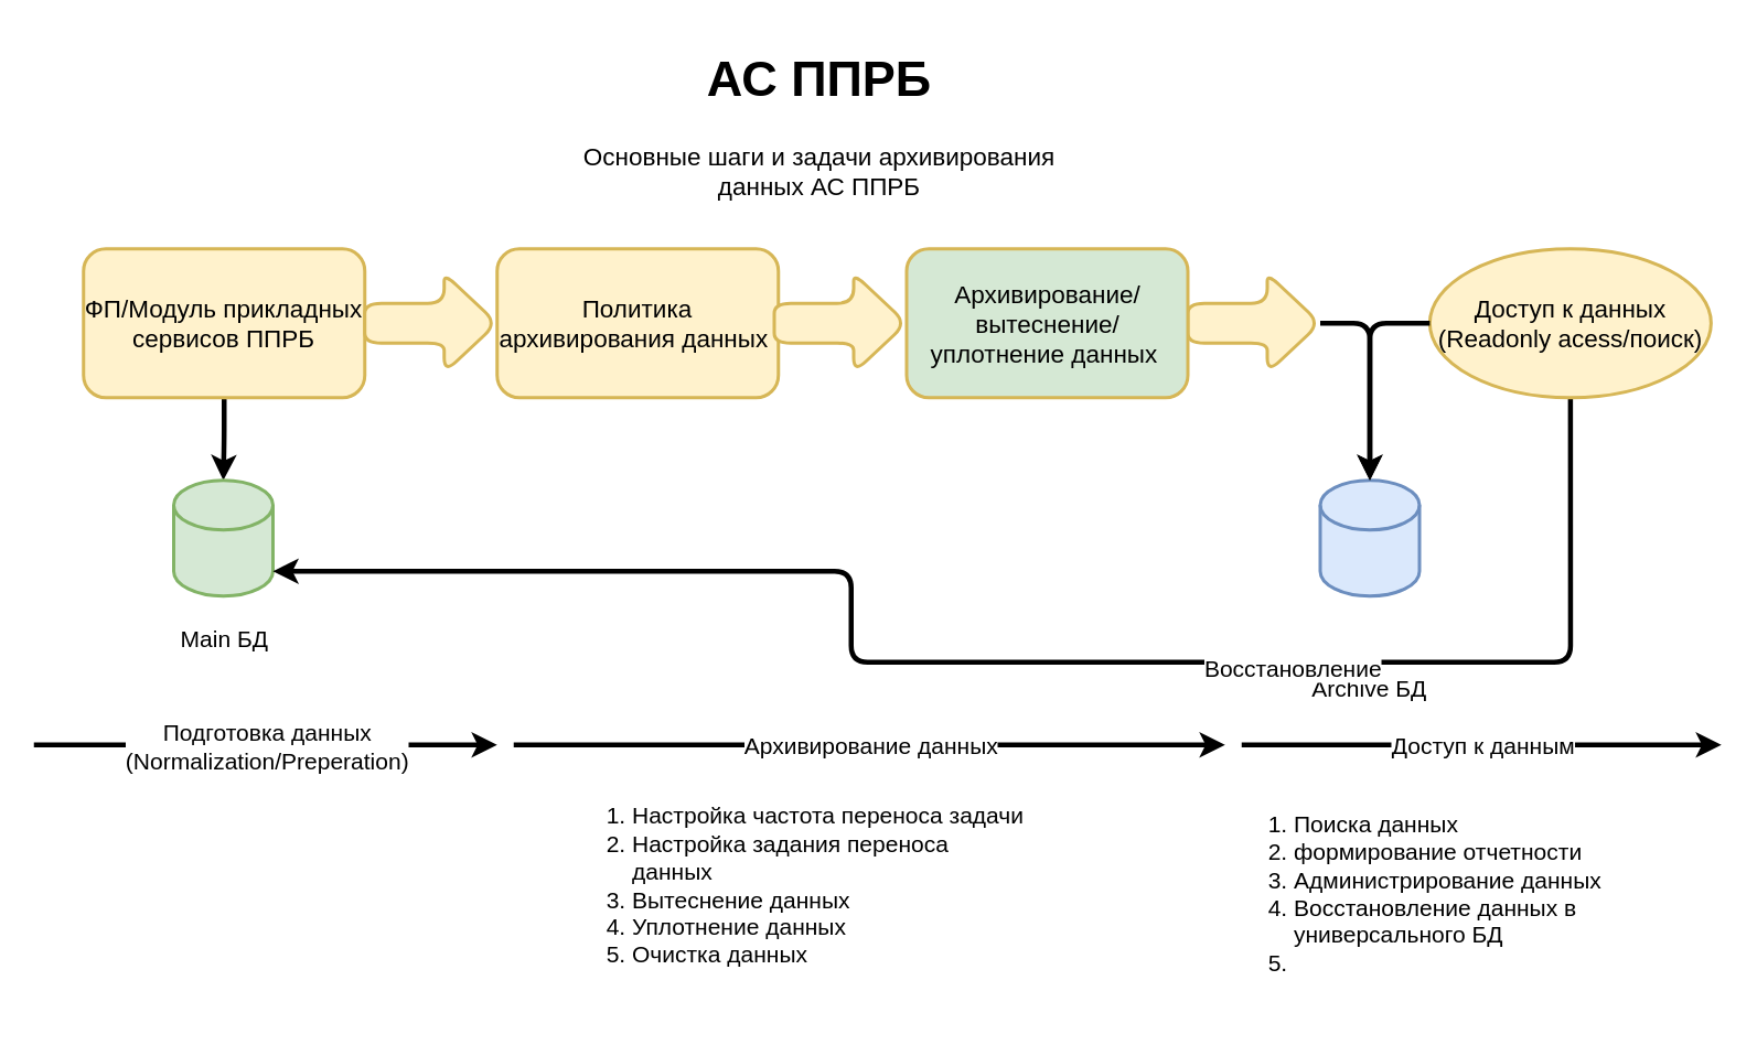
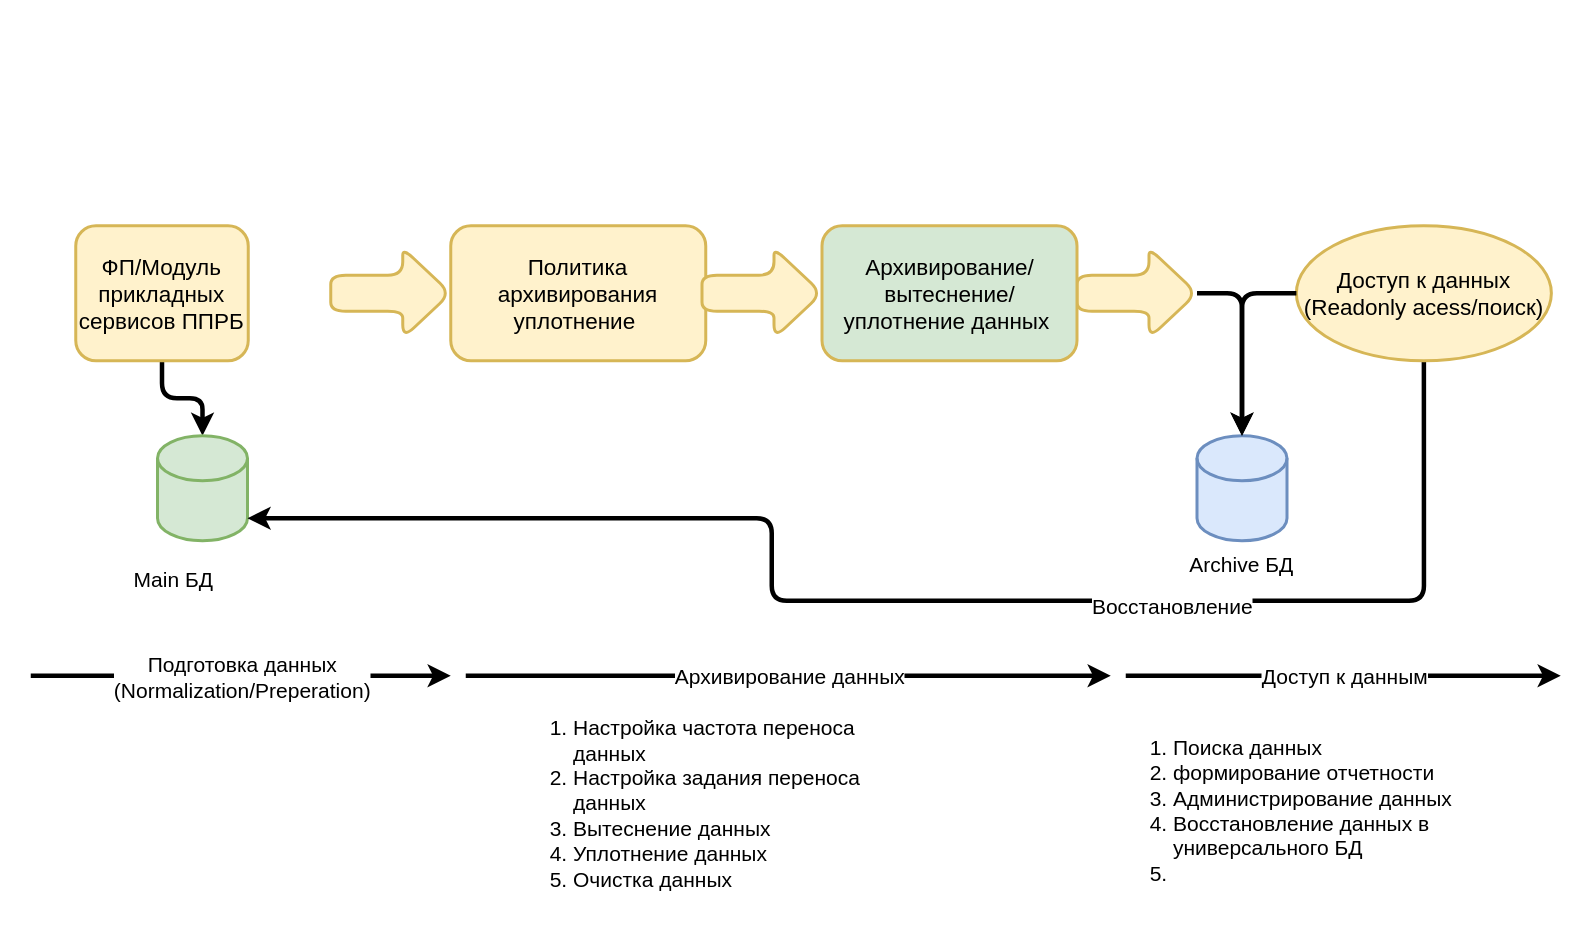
- <mxCell id="24" value="&lt;h1&gt;АС ППРБ&lt;/h1&gt;&lt;div&gt;Основные шаги и задачи архивирования данных АС ППРБ&lt;/div&gt;" style="text;html=1;strokeColor=none;fillColor=none;spacing=5;spacingTop=-20;whiteSpace=wrap;overflow=hidden;rounded=0;fontSize=15;align=center;" vertex="1" parent="1"><mxGeometry x="340" y="20" width="310" height="110" as="geometry" /></mxCell>
- <mxCell id="3" value="&lt;font style=&quot;font-size: 15px;&quot;&gt;ФП/Модуль прикладных сервисов ППРБ&lt;/font&gt;" style="rounded=1;whiteSpace=wrap;html=1;strokeWidth=2;fillColor=#fff2cc;strokeColor=#d6b656;" vertex="1" parent="1"><mxGeometry x="50" y="150" width="170" height="90" as="geometry" /></mxCell>
+ <mxCell id="3" value="&lt;font style=&quot;font-size: 15px;&quot;&gt;ФП/Модуль прикладных сервисов ППРБ&lt;/font&gt;" style="rounded=1;whiteSpace=wrap;html=1;strokeWidth=2;fillColor=#fff2cc;strokeColor=#d6b656;" vertex="1" parent="1"><mxGeometry x="50" y="150" width="115" height="90" as="geometry" /></mxCell>
- <mxCell id="9" value="&lt;font style=&quot;font-size: 15px;&quot;&gt;Политика архивирования данных&amp;nbsp;&lt;/font&gt;" style="rounded=1;whiteSpace=wrap;html=1;strokeWidth=2;fillColor=#fff2cc;strokeColor=#d6b656;" vertex="1" parent="1"><mxGeometry x="300" y="150" width="170" height="90" as="geometry" /></mxCell>
+ <mxCell id="9" value="&lt;font style=&quot;font-size: 15px;&quot;&gt;Политика архивирования уплотнение&amp;nbsp;&lt;/font&gt;" style="rounded=1;whiteSpace=wrap;html=1;strokeWidth=2;fillColor=#fff2cc;strokeColor=#d6b656;" vertex="1" parent="1"><mxGeometry x="300" y="150" width="170" height="90" as="geometry" /></mxCell>
- <mxCell id="5" value="&lt;font style=&quot;font-size: 14px;&quot;&gt;Main БД&lt;/font&gt;" style="text;html=1;strokeColor=none;fillColor=none;align=center;verticalAlign=middle;whiteSpace=wrap;rounded=0;fontSize=16;" vertex="1" parent="1"><mxGeometry x="102.5" y="370" width="65" height="30" as="geometry" /></mxCell>
+ <mxCell id="5" value="&lt;font style=&quot;font-size: 14px;&quot;&gt;Main БД&lt;/font&gt;" style="text;html=1;strokeColor=none;fillColor=none;align=center;verticalAlign=middle;whiteSpace=wrap;rounded=0;fontSize=16;" vertex="1" parent="1"><mxGeometry x="82.5" y="370" width="65" height="30" as="geometry" /></mxCell>
- <mxCell id="13" value="&lt;span style=&quot;font-size: 14px;&quot;&gt;Archive БД&lt;/span&gt;" style="text;html=1;strokeColor=none;fillColor=none;align=center;verticalAlign=middle;whiteSpace=wrap;rounded=0;fontSize=16;" vertex="1" parent="1"><mxGeometry x="791.25" y="400" width="72.5" height="30" as="geometry" /></mxCell>
+ <mxCell id="13" value="&lt;span style=&quot;font-size: 14px;&quot;&gt;Archive БД&lt;/span&gt;" style="text;html=1;strokeColor=none;fillColor=none;align=center;verticalAlign=middle;whiteSpace=wrap;rounded=0;fontSize=16;" vertex="1" parent="1"><mxGeometry x="791.25" y="360" width="72.5" height="30" as="geometry" /></mxCell>
- <mxCell id="25" value="&lt;ol style=&quot;font-size: 14px;&quot;&gt;&lt;li&gt;Настройка частота переноса задачи&lt;/li&gt;&lt;li&gt;Настройка задания переноса данных&lt;/li&gt;&lt;li&gt;Вытеснение данных&lt;br&gt;&lt;/li&gt;&lt;li&gt;Уплотнение данных&lt;/li&gt;&lt;li&gt;Очистка данных&lt;/li&gt;&lt;/ol&gt;" style="text;html=1;strokeColor=none;fillColor=none;align=left;verticalAlign=middle;whiteSpace=wrap;rounded=0;" vertex="1" parent="1"><mxGeometry x="340" y="465" width="280" height="140" as="geometry" /></mxCell>
+ <mxCell id="25" value="&lt;ol style=&quot;font-size: 14px;&quot;&gt;&lt;li&gt;Настройка частота переноса данных&lt;/li&gt;&lt;li&gt;Настройка задания переноса данных&lt;/li&gt;&lt;li&gt;Вытеснение данных&lt;br&gt;&lt;/li&gt;&lt;li&gt;Уплотнение данных&lt;/li&gt;&lt;li&gt;Очистка данных&lt;/li&gt;&lt;/ol&gt;" style="text;html=1;strokeColor=none;fillColor=none;align=left;verticalAlign=middle;whiteSpace=wrap;rounded=0;" vertex="1" parent="1"><mxGeometry x="340" y="465" width="280" height="140" as="geometry" /></mxCell>
